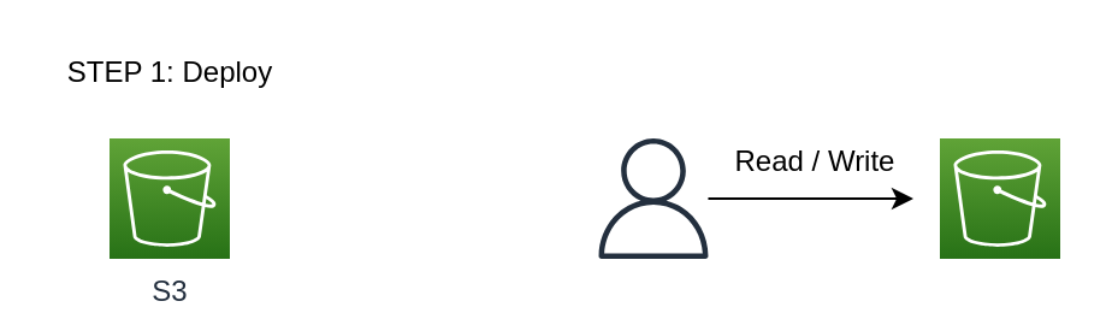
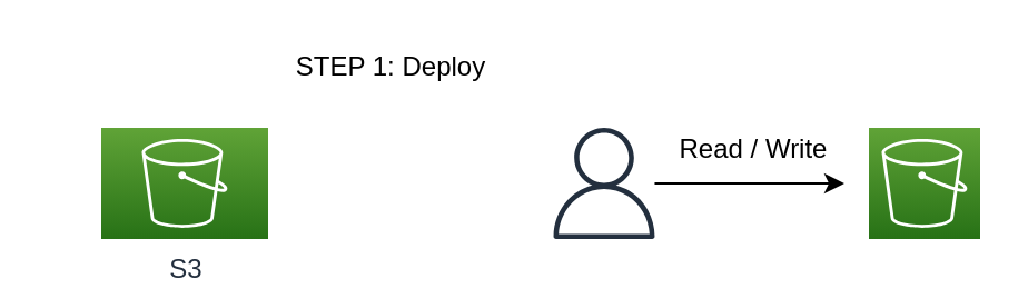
- <mxCell id="2" value="STEP 1: Deploy" style="text;html=1;align=center;verticalAlign=middle;resizable=0;points=[];autosize=1;strokeColor=none;" parent="1" vertex="1"><mxGeometry x="20" y="20" width="100" height="20" as="geometry" /></mxCell>
+ <mxCell id="2" value="STEP 1: Deploy" style="text;html=1;align=center;verticalAlign=middle;resizable=0;points=[];autosize=1;strokeColor=none;" parent="1" vertex="1"><mxGeometry x="125" y="20" width="100" height="20" as="geometry" /></mxCell>
- <mxCell id="6" value="S3" style="points=[[0,0,0],[0.25,0,0],[0.5,0,0],[0.75,0,0],[1,0,0],[0,1,0],[0.25,1,0],[0.5,1,0],[0.75,1,0],[1,1,0],[0,0.25,0],[0,0.5,0],[0,0.75,0],[1,0.25,0],[1,0.5,0],[1,0.75,0]];outlineConnect=0;fontColor=#232F3E;gradientColor=#60A337;gradientDirection=north;fillColor=#277116;strokeColor=#ffffff;dashed=0;verticalLabelPosition=bottom;verticalAlign=top;align=center;html=1;fontSize=12;fontStyle=0;aspect=fixed;shape=mxgraph.aws4.resourceIcon;resIcon=mxgraph.aws4.s3;" parent="1" vertex="1"><mxGeometry x="45" y="57" width="50" height="50" as="geometry" /></mxCell>
+ <mxCell id="6" value="S3" style="points=[[0,0,0],[0.25,0,0],[0.5,0,0],[0.75,0,0],[1,0,0],[0,1,0],[0.25,1,0],[0.5,1,0],[0.75,1,0],[1,1,0],[0,0.25,0],[0,0.5,0],[0,0.75,0],[1,0.25,0],[1,0.5,0],[1,0.75,0]];outlineConnect=0;fontColor=#232F3E;gradientColor=#60A337;gradientDirection=north;fillColor=#277116;strokeColor=#ffffff;dashed=0;verticalLabelPosition=bottom;verticalAlign=top;align=center;html=1;fontSize=12;fontStyle=0;aspect=fixed;shape=mxgraph.aws4.resourceIcon;resIcon=mxgraph.aws4.s3;" parent="1" vertex="1"><mxGeometry x="45" y="57" width="75" height="50" as="geometry" /></mxCell>
